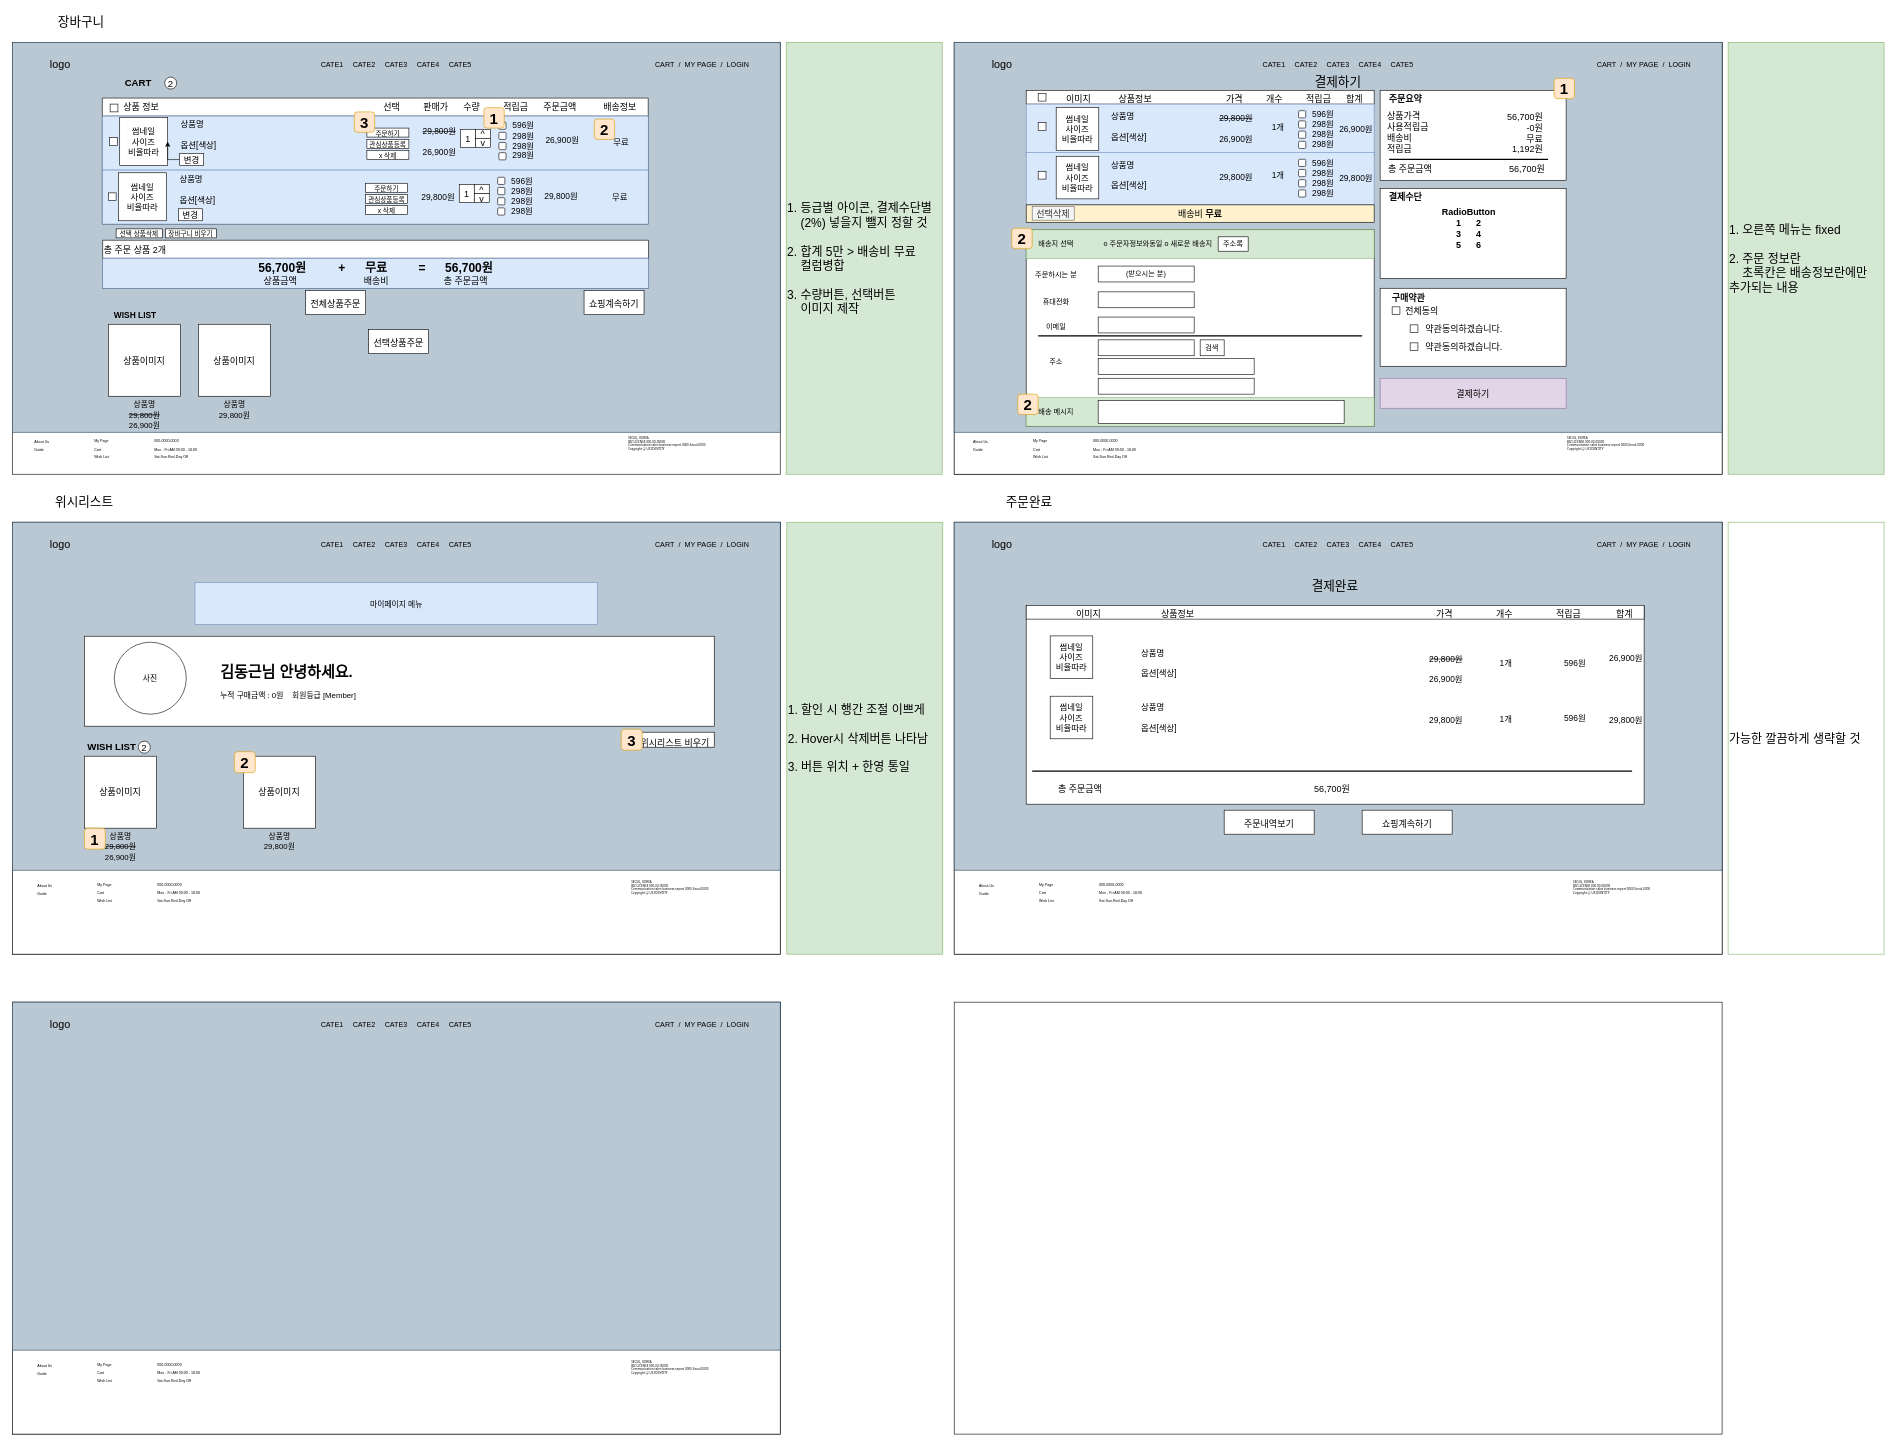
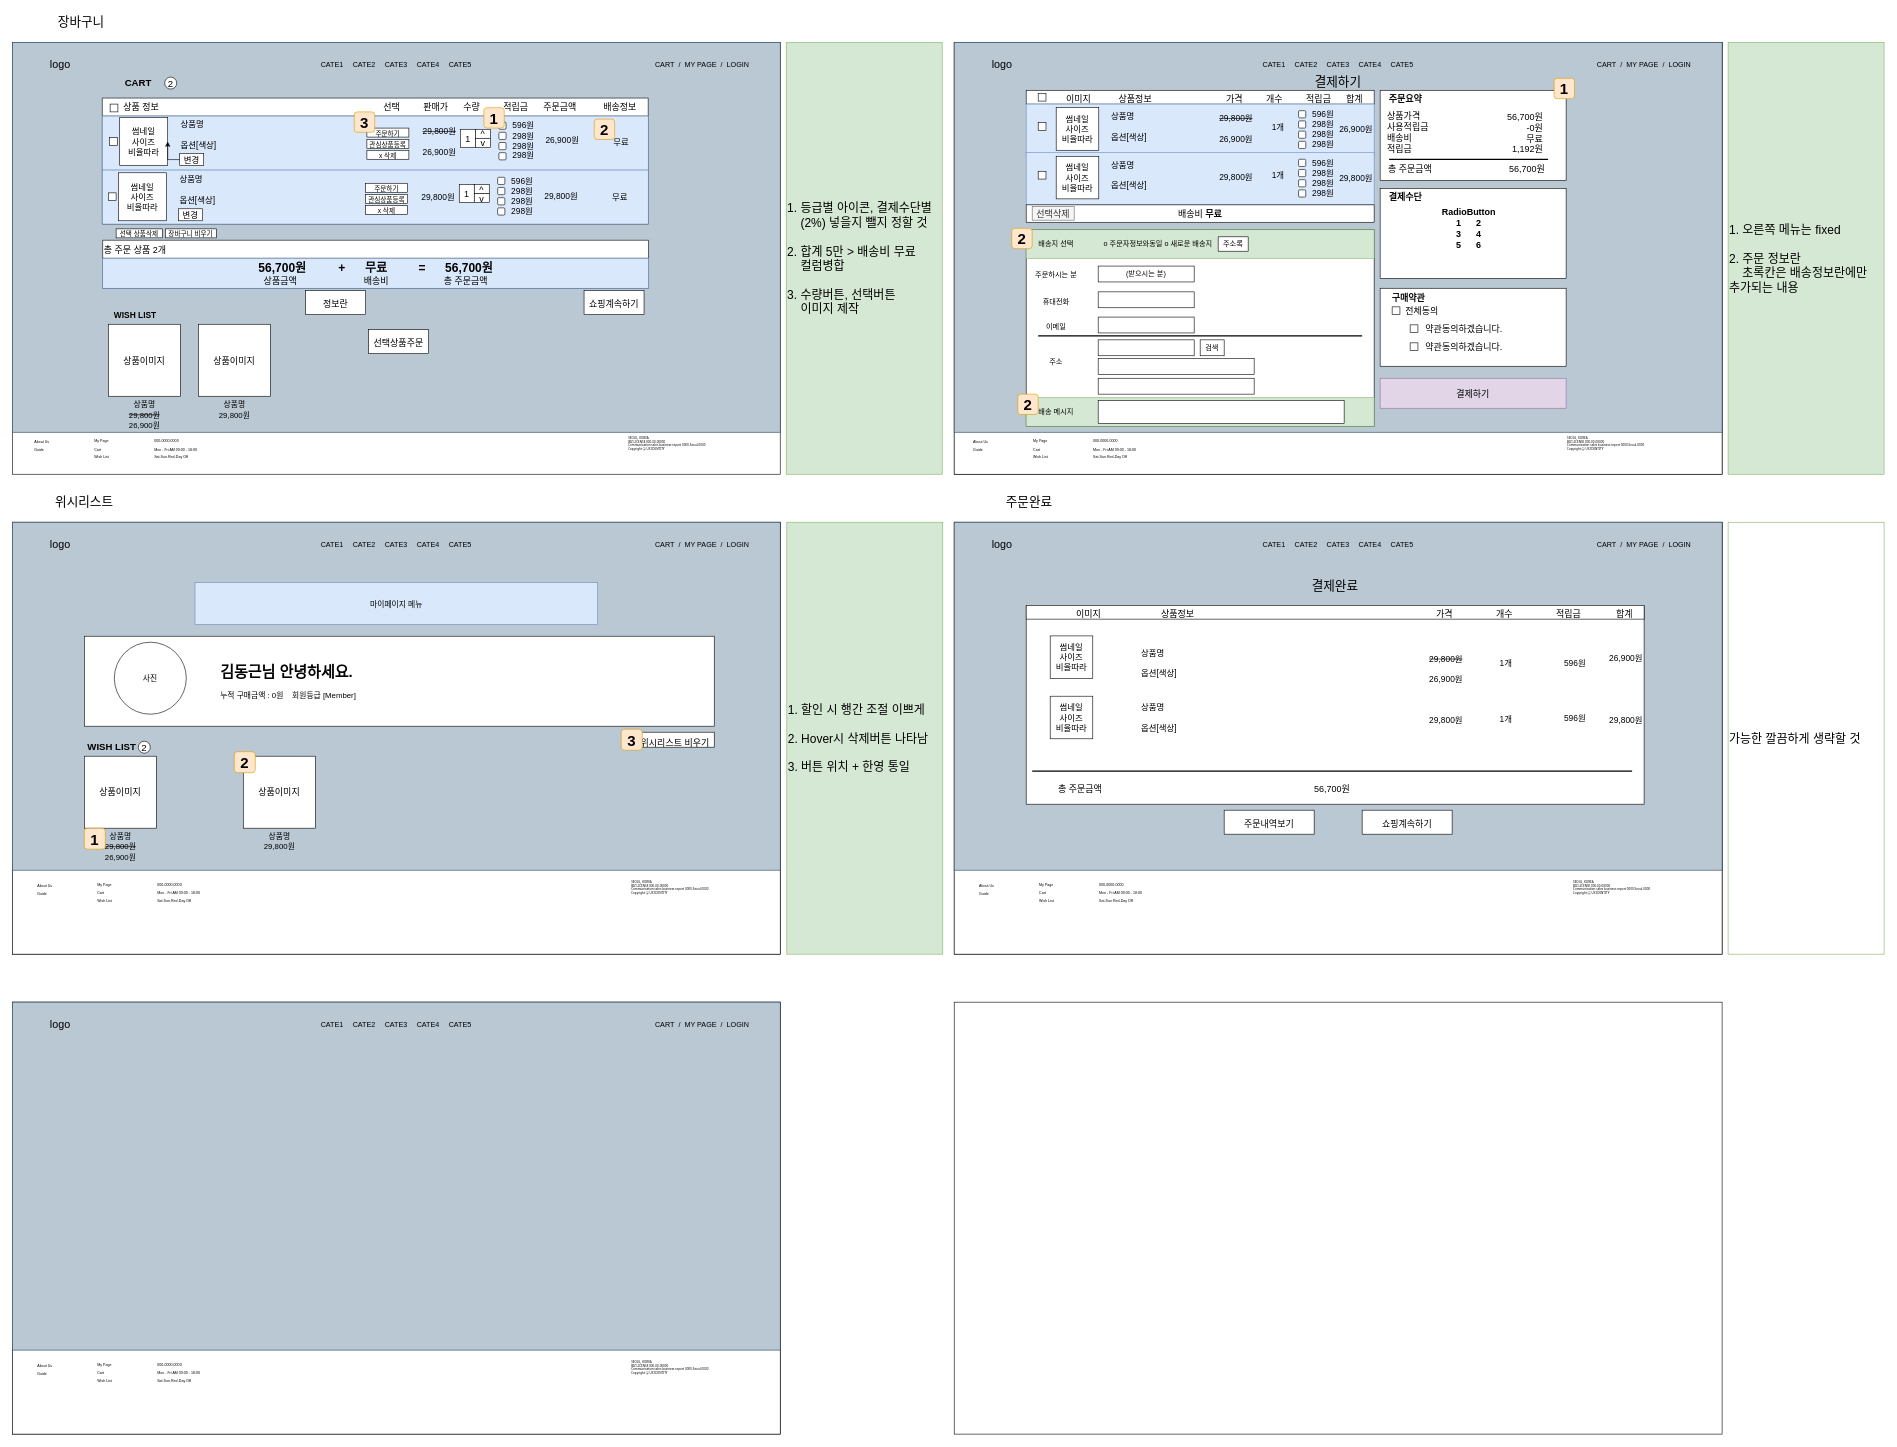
- <mxCell id="197" value="배송비 &lt;b&gt;무료&lt;/b&gt;" style="rounded=0;whiteSpace=wrap;html=1;fontSize=15;fillColor=#fff2cc;" parent="182" vertex="1"><mxGeometry y="101" width="580" height="29" as="geometry" /></mxCell>
+ <mxCell id="197" value="배송비 &lt;b&gt;무료&lt;/b&gt;" style="rounded=0;whiteSpace=wrap;html=1;fontSize=15;" parent="182" vertex="1"><mxGeometry y="101" width="580" height="29" as="geometry" /></mxCell>
- <mxCell id="79" value="&lt;font style=&quot;font-size: 15px;&quot;&gt;전체상품주문&lt;/font&gt;" style="rounded=0;whiteSpace=wrap;html=1;labelBorderColor=none;fontSize=20;" parent="1" vertex="1"><mxGeometry x="509" y="484" width="100" height="40" as="geometry" /></mxCell>
+ <mxCell id="79" value="&lt;font style=&quot;font-size: 15px;&quot;&gt;정보란&lt;/font&gt;" style="rounded=0;whiteSpace=wrap;html=1;labelBorderColor=none;fontSize=20;" parent="1" vertex="1"><mxGeometry x="509" y="484" width="100" height="40" as="geometry" /></mxCell>
